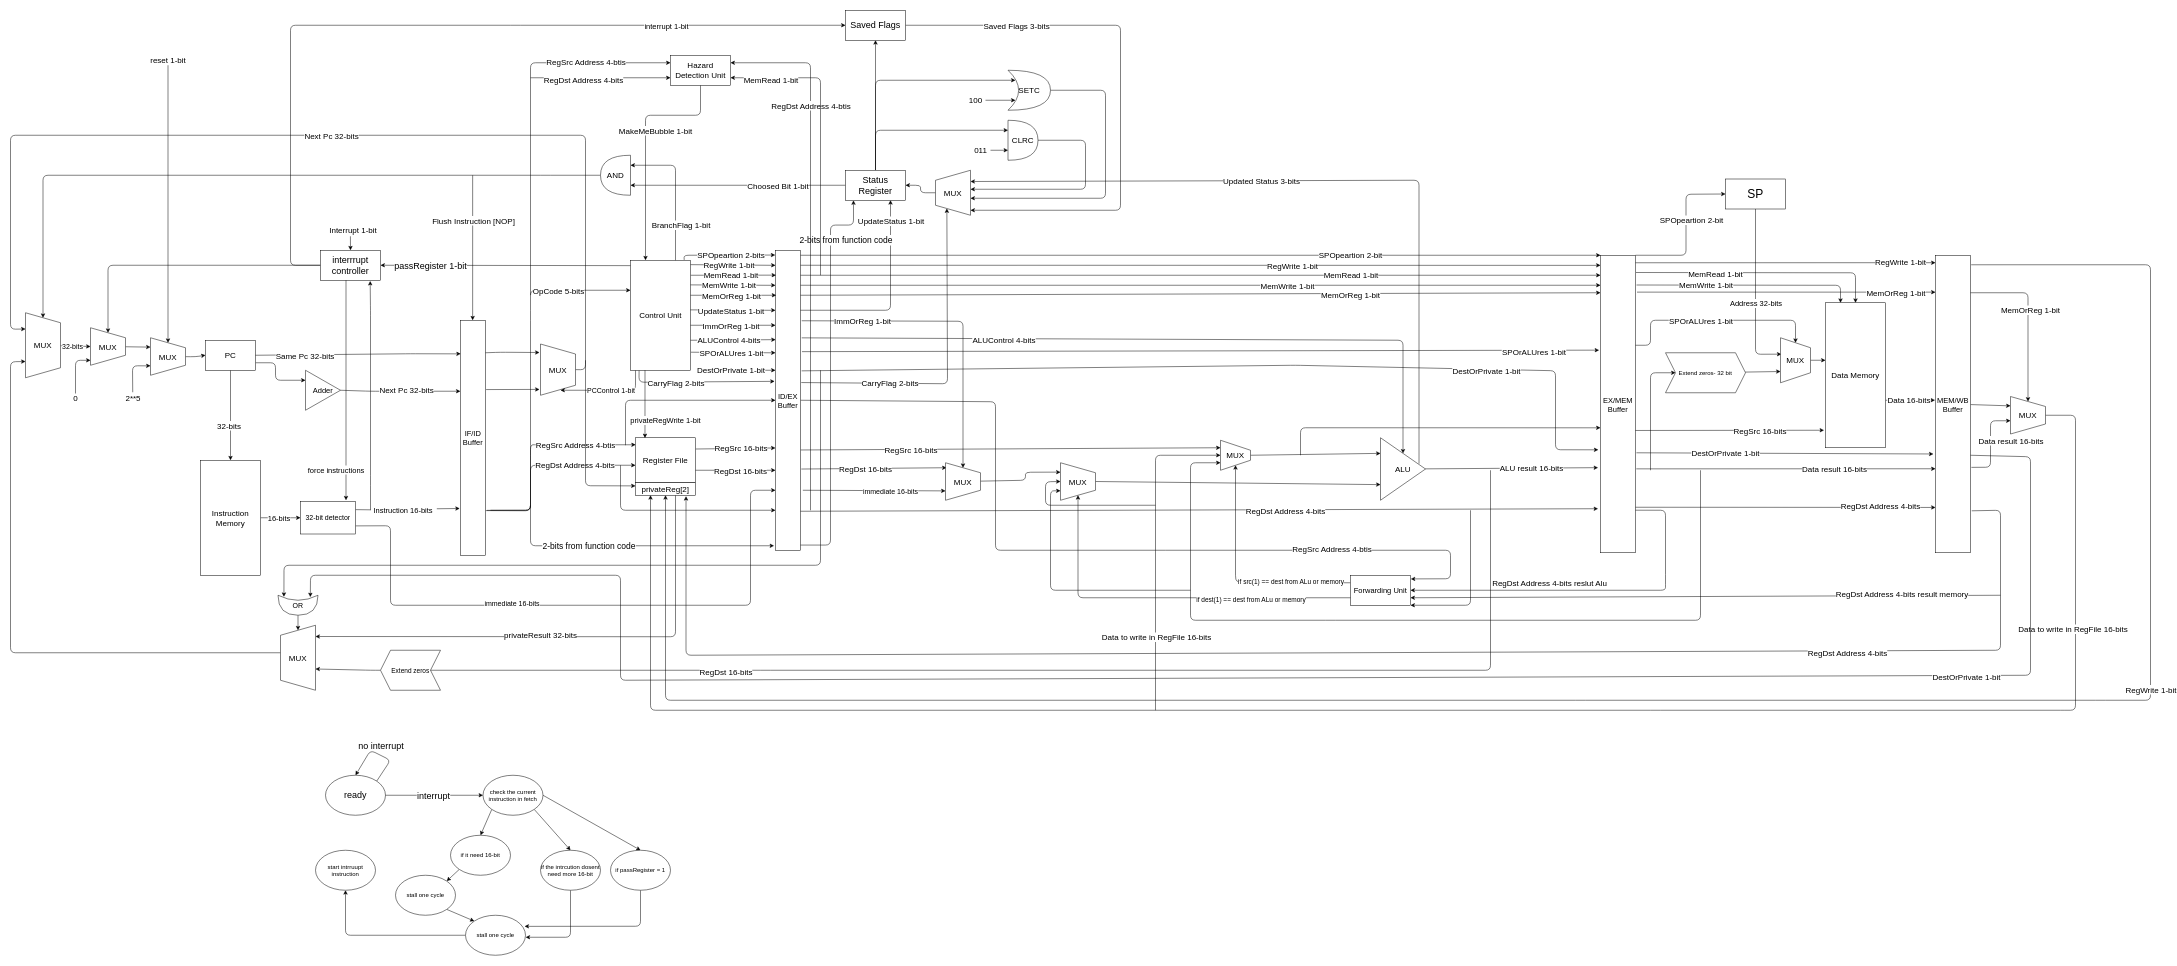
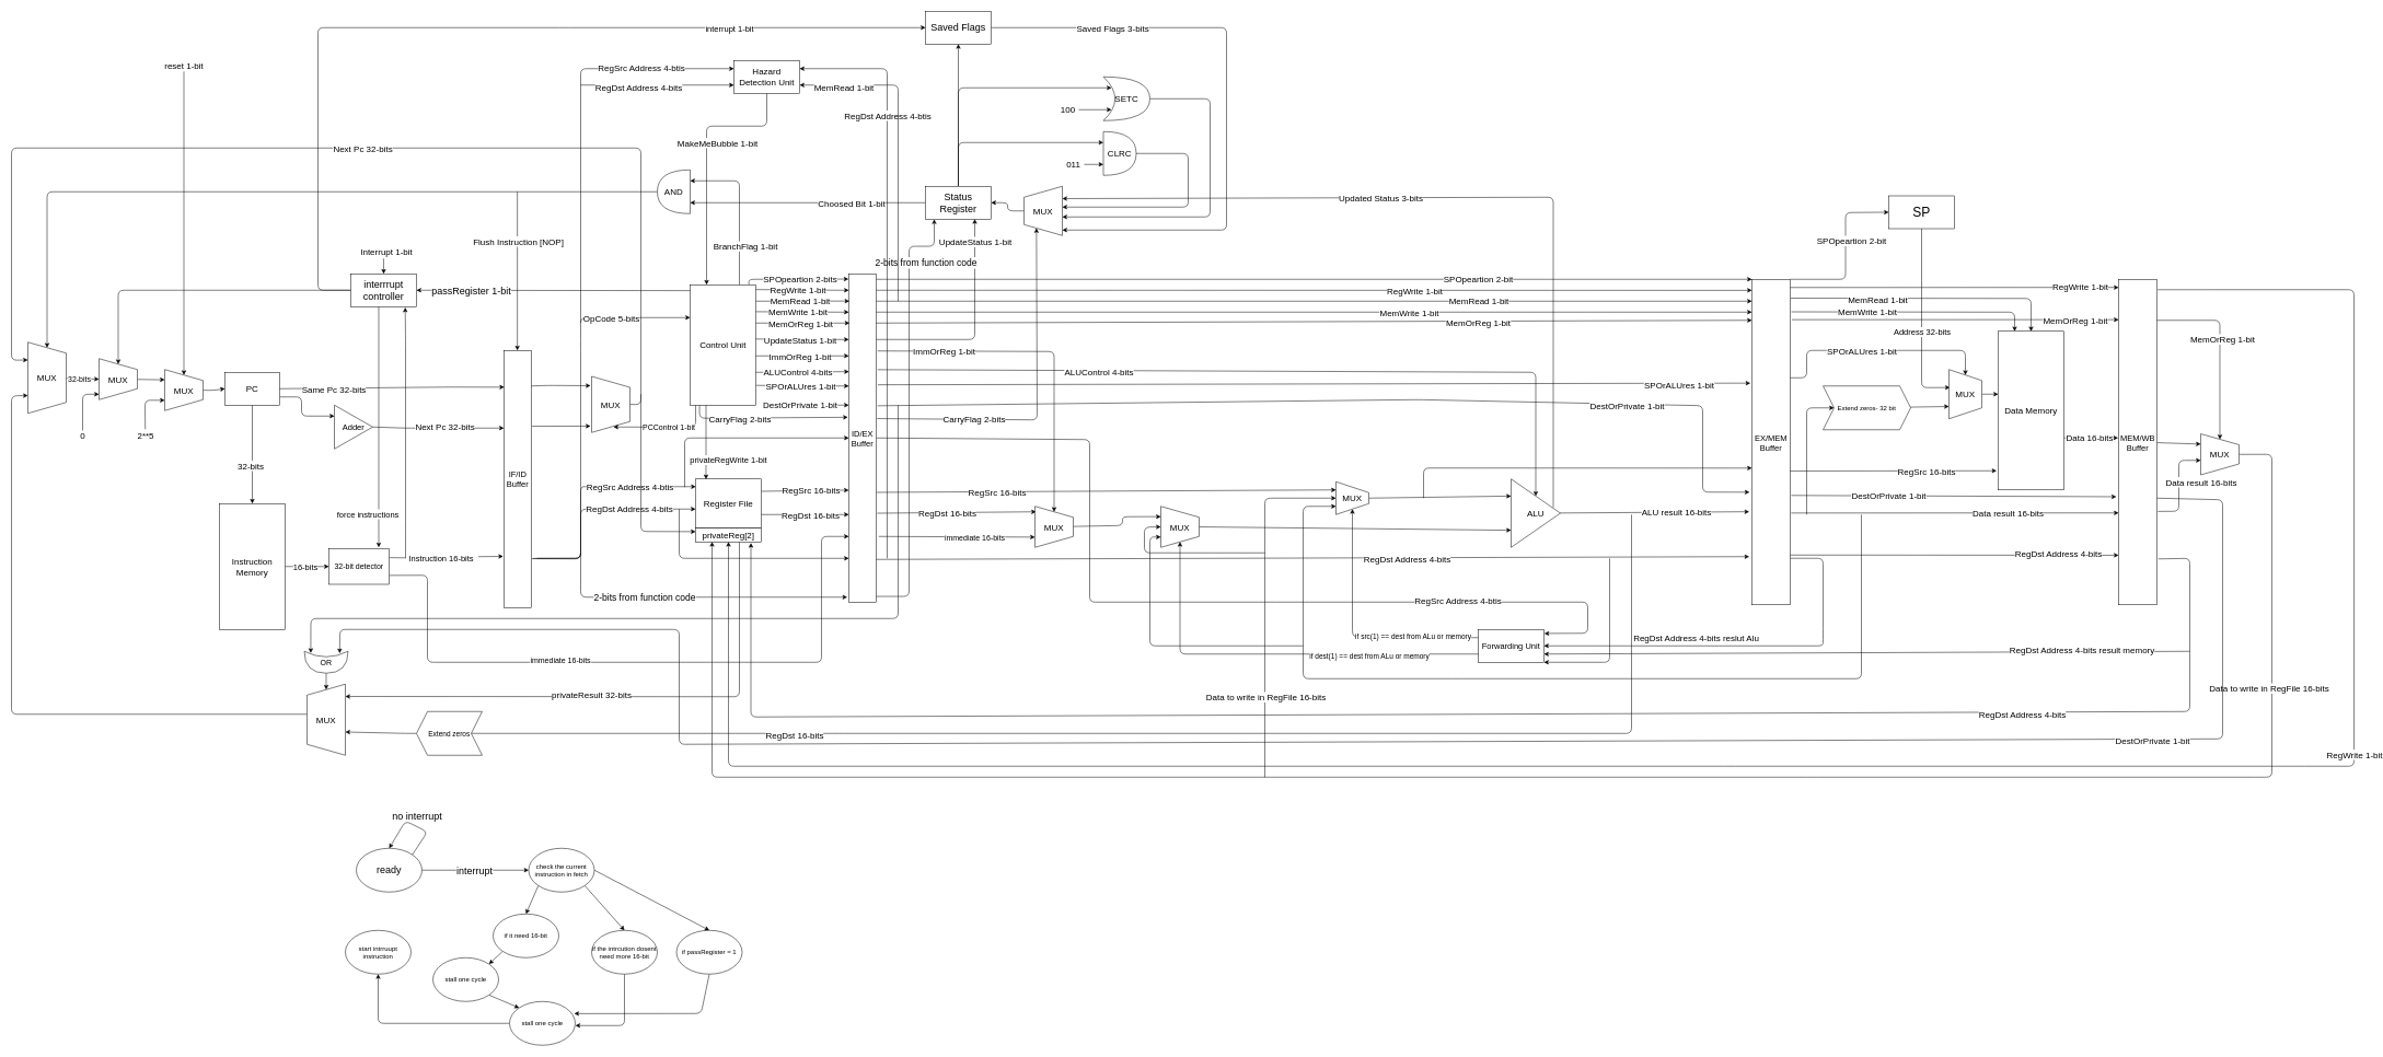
- <mxCell id="252" value="if passRegister = 1" style="ellipse;whiteSpace=wrap;html=1;" parent="1" vertex="1"><mxGeometry x="1220" y="1700" width="120" height="80" as="geometry" /></mxCell>
+ <mxCell id="252" value="if passRegister = 1" style="ellipse;whiteSpace=wrap;html=1;" parent="1" vertex="1"><mxGeometry x="1235" y="1700" width="120" height="80" as="geometry" /></mxCell>
